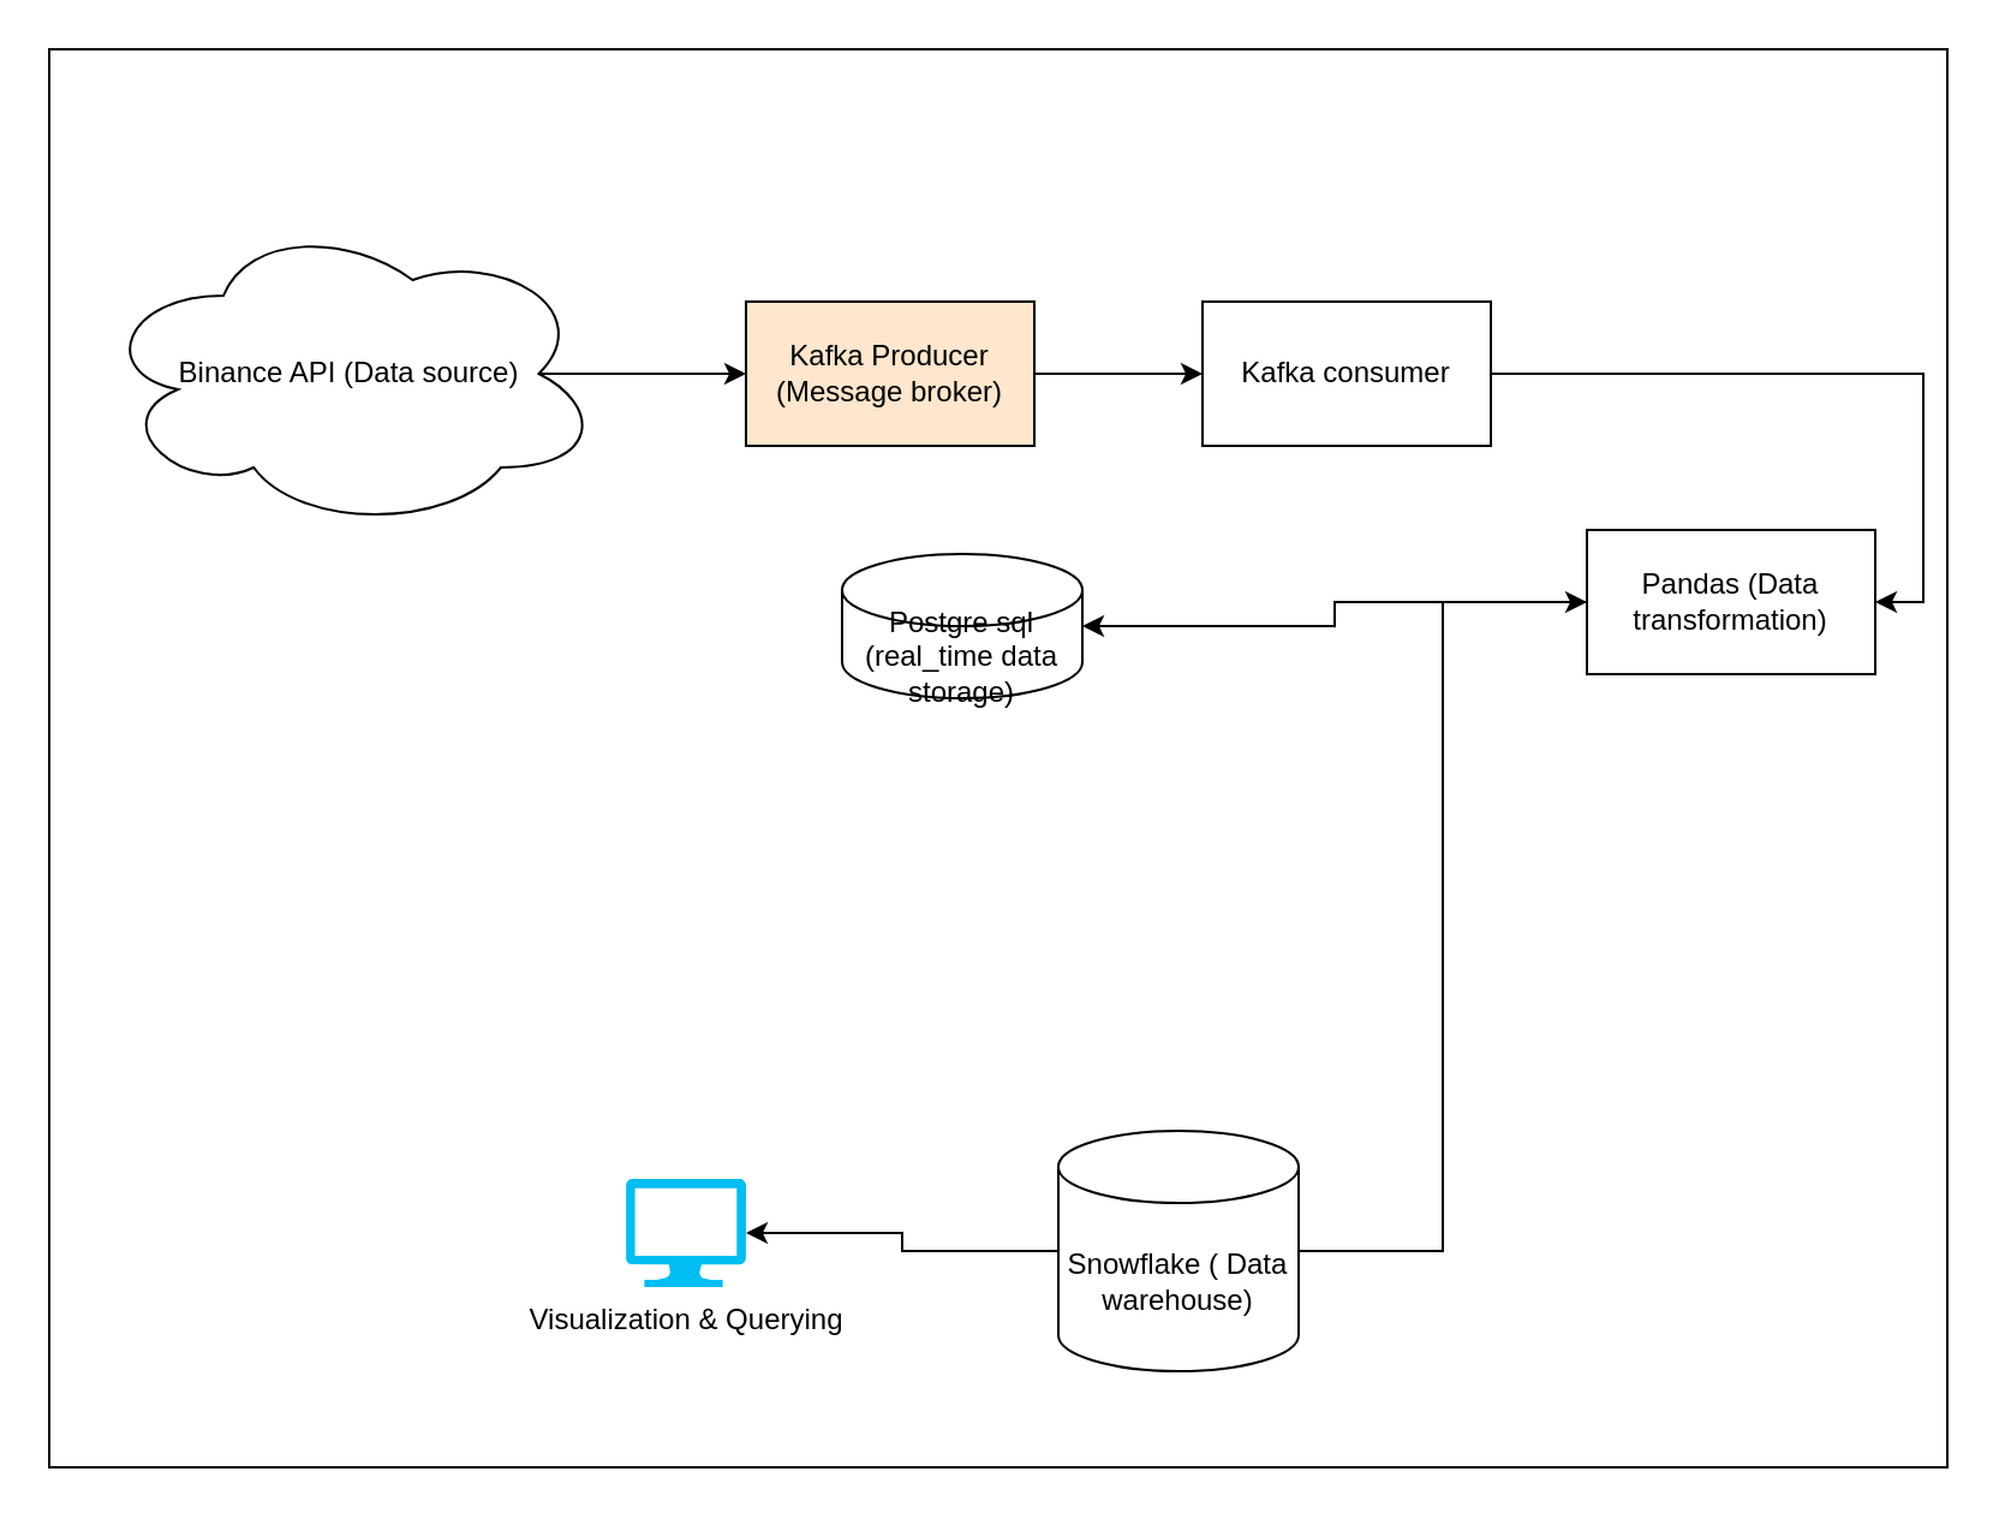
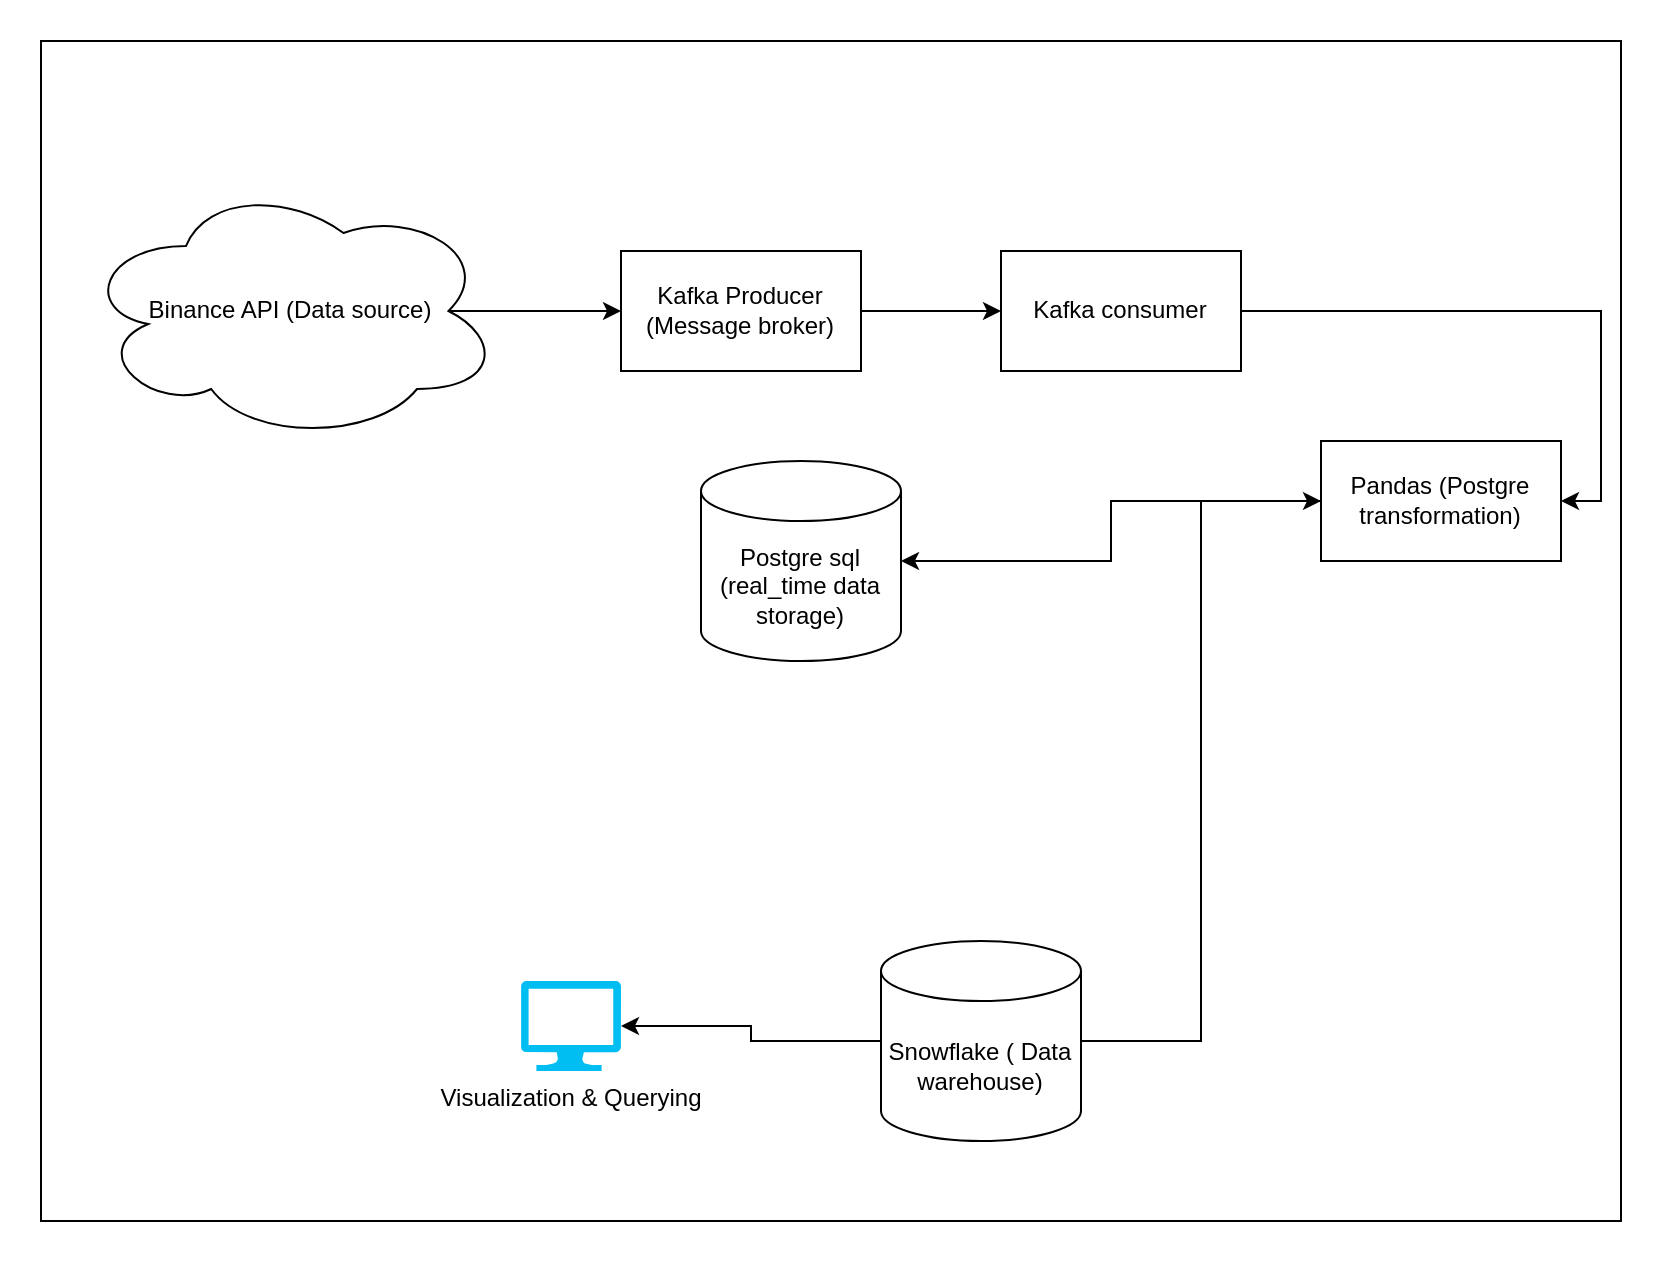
- <mxCell id="6" value="Kafka Producer (Message broker)" style="rounded=0;whiteSpace=wrap;html=1;fillColor=#ffe6cc;" vertex="1" parent="1"><mxGeometry x="310" y="125" width="120" height="60" as="geometry" /></mxCell>
+ <mxCell id="6" value="Kafka Producer (Message broker)" style="rounded=0;whiteSpace=wrap;html=1;" vertex="1" parent="1"><mxGeometry x="310" y="125" width="120" height="60" as="geometry" /></mxCell>
- <mxCell id="13" value="Pandas (Data transformation)" style="rounded=0;whiteSpace=wrap;html=1;" vertex="1" parent="1"><mxGeometry x="660" y="220" width="120" height="60" as="geometry" /></mxCell>
+ <mxCell id="13" value="Pandas (Postgre transformation)" style="rounded=0;whiteSpace=wrap;html=1;" vertex="1" parent="1"><mxGeometry x="660" y="220" width="120" height="60" as="geometry" /></mxCell>
- <mxCell id="9" value="Postgre sql (real_time data storage)" style="shape=cylinder3;whiteSpace=wrap;html=1;boundedLbl=1;backgroundOutline=1;size=15;" vertex="1" parent="1"><mxGeometry x="350" y="230" width="100" height="60" as="geometry" /></mxCell>
+ <mxCell id="9" value="Postgre sql (real_time data storage)" style="shape=cylinder3;whiteSpace=wrap;html=1;boundedLbl=1;backgroundOutline=1;size=15;" vertex="1" parent="1"><mxGeometry x="350" y="230" width="100" height="100" as="geometry" /></mxCell>
